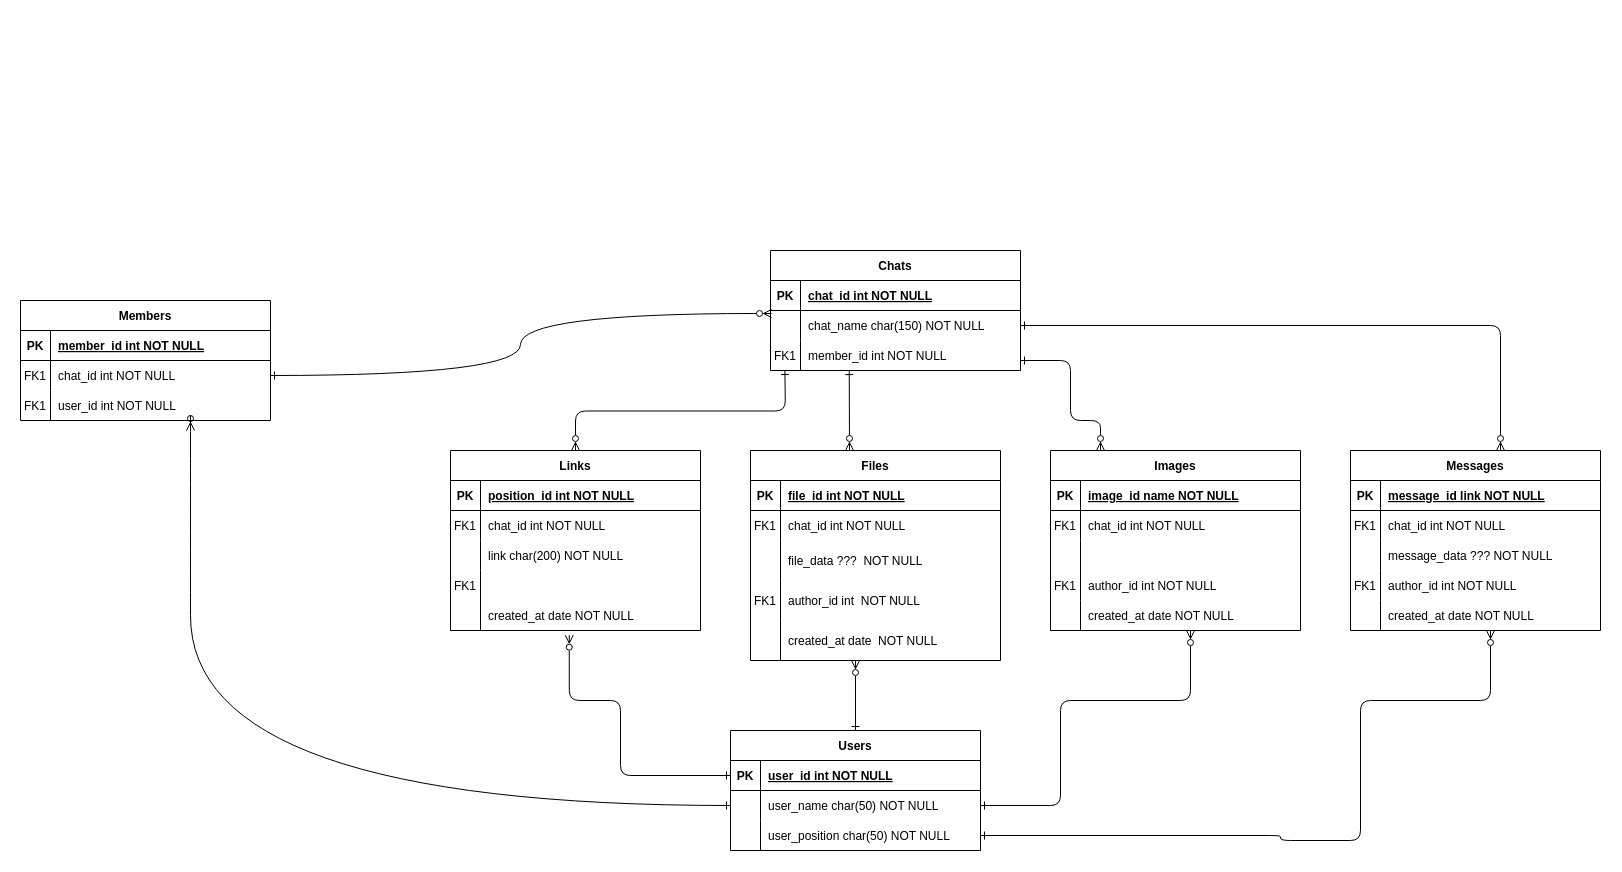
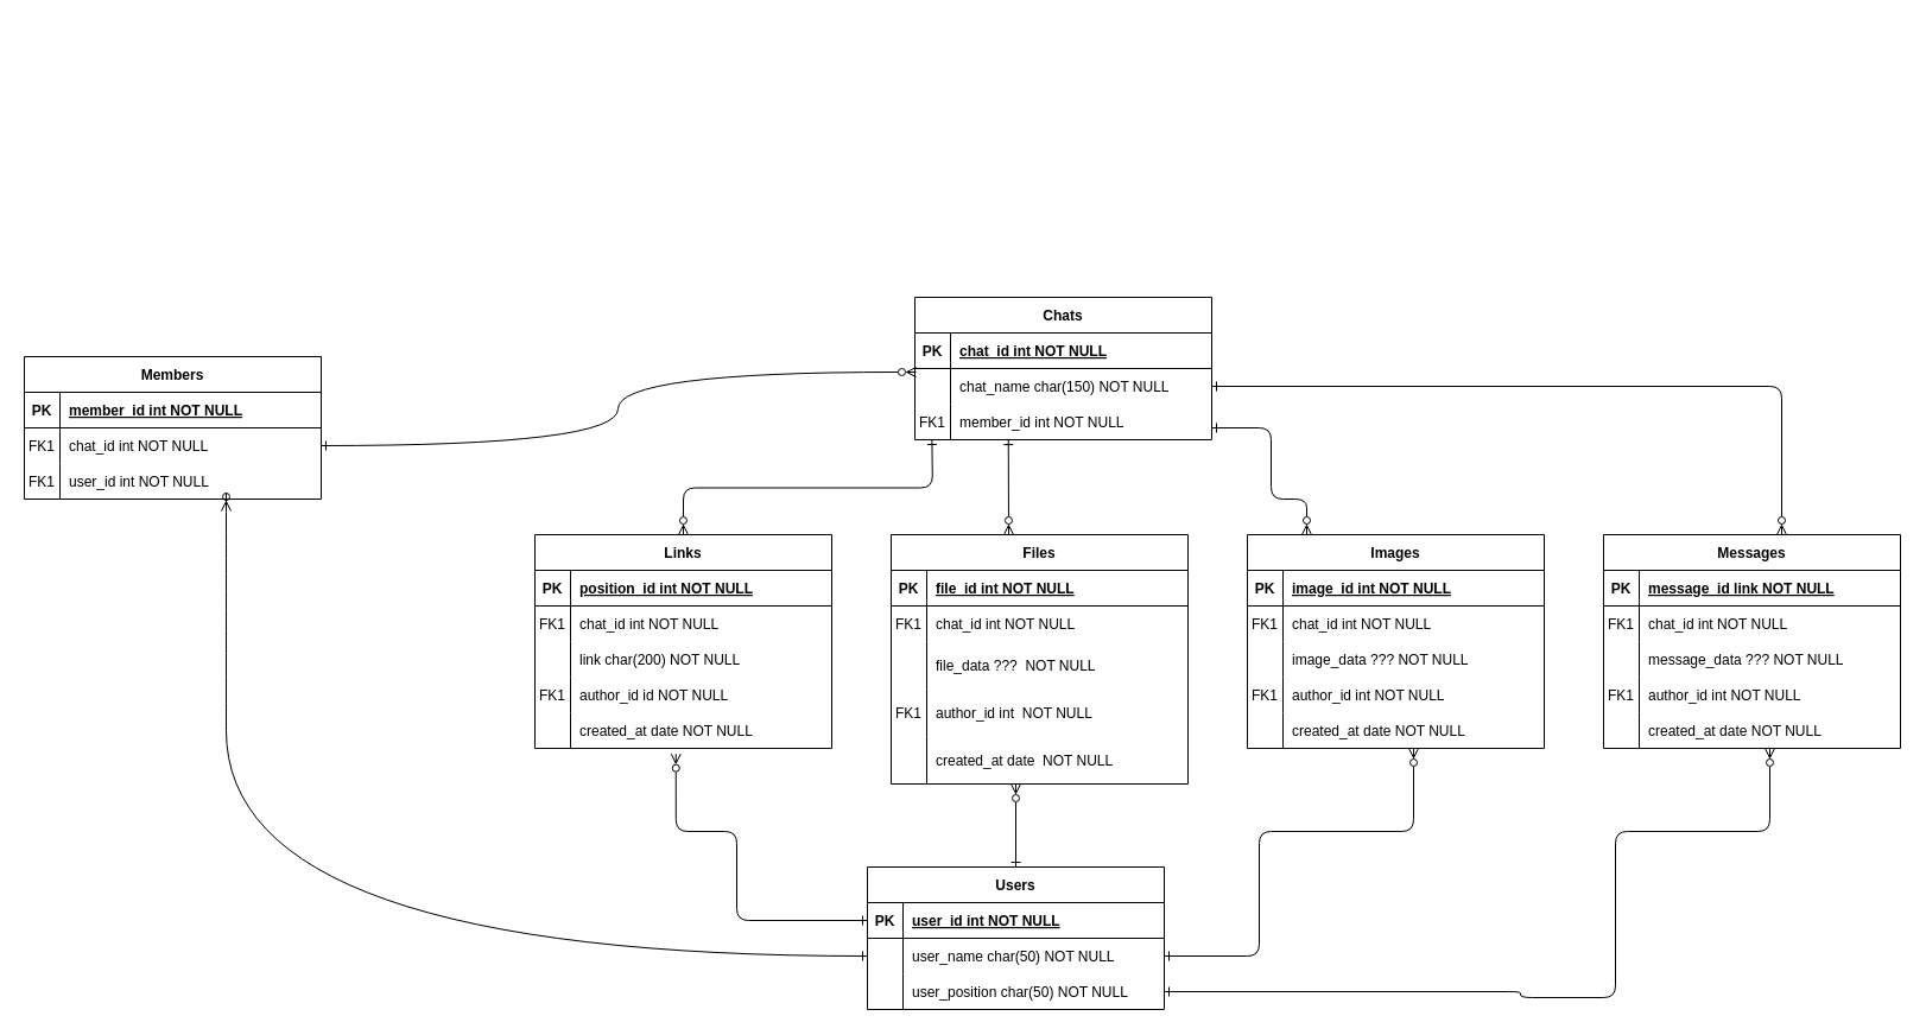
- <mxCell id="68" value="image_id name NOT NULL " style="shape=partialRectangle;overflow=hidden;connectable=0;fillColor=none;top=0;left=0;bottom=0;right=0;align=left;spacingLeft=6;fontStyle=5;" parent="66" vertex="1"><mxGeometry x="30" width="220" height="30" as="geometry"><mxRectangle width="220" height="30" as="alternateBounds" /></mxGeometry></mxCell>
+ <mxCell id="68" value="image_id int NOT NULL " style="shape=partialRectangle;overflow=hidden;connectable=0;fillColor=none;top=0;left=0;bottom=0;right=0;align=left;spacingLeft=6;fontStyle=5;" parent="66" vertex="1"><mxGeometry x="30" width="220" height="30" as="geometry"><mxRectangle width="220" height="30" as="alternateBounds" /></mxGeometry></mxCell>
+ <mxCell id="74" value="image_data ??? NOT NULL" style="shape=partialRectangle;overflow=hidden;connectable=0;fillColor=none;top=0;left=0;bottom=0;right=0;align=left;spacingLeft=6;" parent="72" vertex="1"><mxGeometry x="30" width="220" height="30" as="geometry"><mxRectangle width="220" height="30" as="alternateBounds" /></mxGeometry></mxCell>
+ <mxCell id="39" value="author_id id NOT NULL" style="shape=partialRectangle;overflow=hidden;connectable=0;fillColor=none;top=0;left=0;bottom=0;right=0;align=left;spacingLeft=6;" parent="37" vertex="1"><mxGeometry x="30" width="220" height="30" as="geometry"><mxRectangle width="220" height="30" as="alternateBounds" /></mxGeometry></mxCell>
